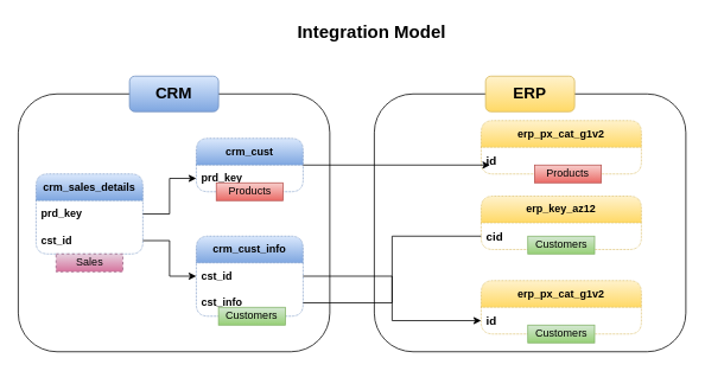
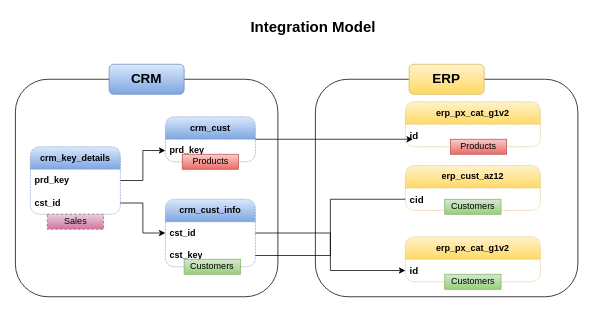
- <mxCell id="3" value="&lt;b&gt;&lt;font&gt;crm_sales_details&lt;/font&gt;&lt;/b&gt;" style="swimlane;fontStyle=0;childLayout=stackLayout;horizontal=1;startSize=30;horizontalStack=0;resizeParent=1;resizeParentMax=0;resizeLast=0;collapsible=1;marginBottom=0;whiteSpace=wrap;html=1;swimlaneFillColor=none;fillColor=#dae8fc;strokeColor=#6c8ebf;dashed=1;dashPattern=1 1;rounded=1;gradientColor=#7ea6e0;" vertex="1" parent="1"><mxGeometry x="40" y="195" width="120" height="90" as="geometry" /></mxCell>
+ <mxCell id="3" value="&lt;b&gt;&lt;font&gt;crm_key_details&lt;/font&gt;&lt;/b&gt;" style="swimlane;fontStyle=0;childLayout=stackLayout;horizontal=1;startSize=30;horizontalStack=0;resizeParent=1;resizeParentMax=0;resizeLast=0;collapsible=1;marginBottom=0;whiteSpace=wrap;html=1;swimlaneFillColor=none;fillColor=#dae8fc;strokeColor=#6c8ebf;dashed=1;dashPattern=1 1;rounded=1;gradientColor=#7ea6e0;" vertex="1" parent="1"><mxGeometry x="40" y="195" width="120" height="90" as="geometry" /></mxCell>
- <mxCell id="17" value="&lt;b&gt;erp_key_az12&lt;/b&gt;" style="swimlane;fontStyle=0;childLayout=stackLayout;horizontal=1;startSize=30;horizontalStack=0;resizeParent=1;resizeParentMax=0;resizeLast=0;collapsible=1;marginBottom=0;whiteSpace=wrap;html=1;dashed=1;dashPattern=1 1;rounded=1;fillColor=#fff2cc;gradientColor=#ffd966;strokeColor=#d6b656;" vertex="1" parent="1"><mxGeometry x="540" y="220" width="180" height="60" as="geometry" /></mxCell>
+ <mxCell id="17" value="&lt;b&gt;erp_cust_az12&lt;/b&gt;" style="swimlane;fontStyle=0;childLayout=stackLayout;horizontal=1;startSize=30;horizontalStack=0;resizeParent=1;resizeParentMax=0;resizeLast=0;collapsible=1;marginBottom=0;whiteSpace=wrap;html=1;dashed=1;dashPattern=1 1;rounded=1;fillColor=#fff2cc;gradientColor=#ffd966;strokeColor=#d6b656;" vertex="1" parent="1"><mxGeometry x="540" y="220" width="180" height="60" as="geometry" /></mxCell>
- <mxCell id="10" value="&lt;b&gt;&lt;font&gt;cst_info&lt;/font&gt;&lt;/b&gt;" style="text;strokeColor=none;fillColor=none;align=left;verticalAlign=middle;spacingLeft=4;spacingRight=4;overflow=hidden;points=[[0,0.5],[1,0.5]];portConstraint=eastwest;rotatable=0;whiteSpace=wrap;html=1;" vertex="1" parent="8"><mxGeometry y="60" width="120" height="30" as="geometry" /></mxCell>
+ <mxCell id="10" value="&lt;b&gt;&lt;font&gt;cst_key&lt;/font&gt;&lt;/b&gt;" style="text;strokeColor=none;fillColor=none;align=left;verticalAlign=middle;spacingLeft=4;spacingRight=4;overflow=hidden;points=[[0,0.5],[1,0.5]];portConstraint=eastwest;rotatable=0;whiteSpace=wrap;html=1;" vertex="1" parent="8"><mxGeometry y="60" width="120" height="30" as="geometry" /></mxCell>
